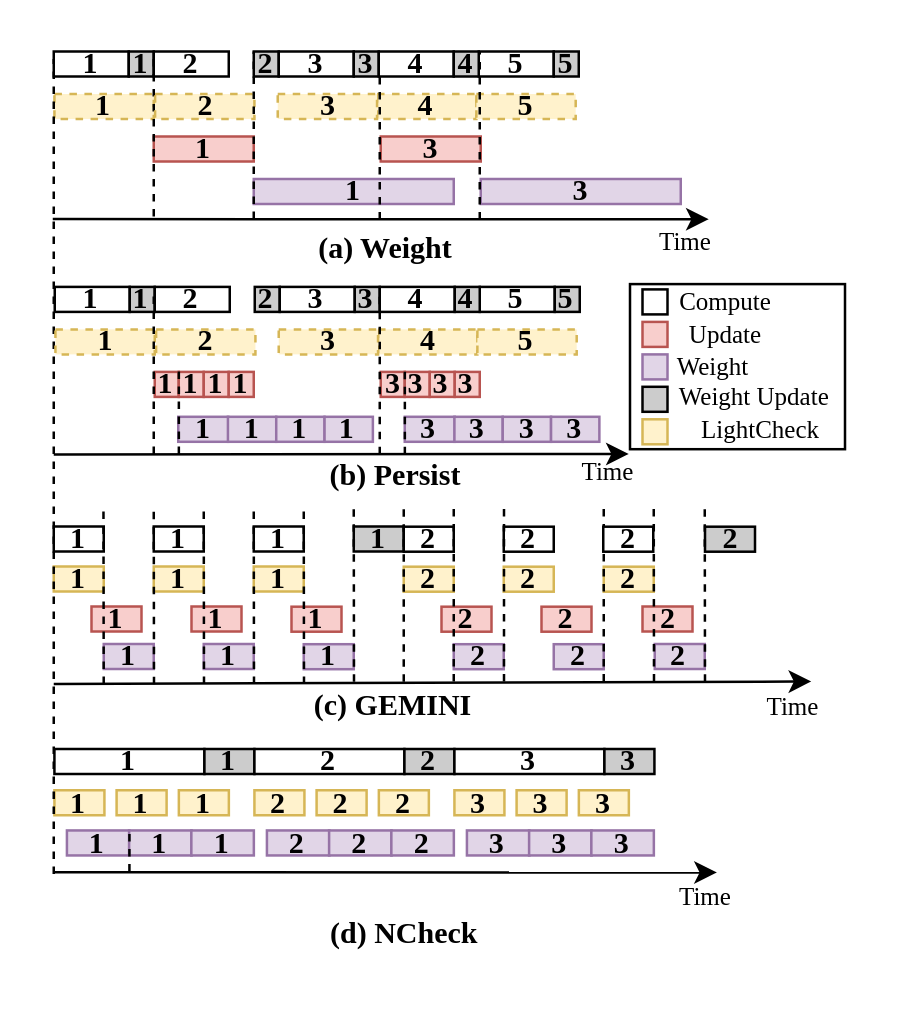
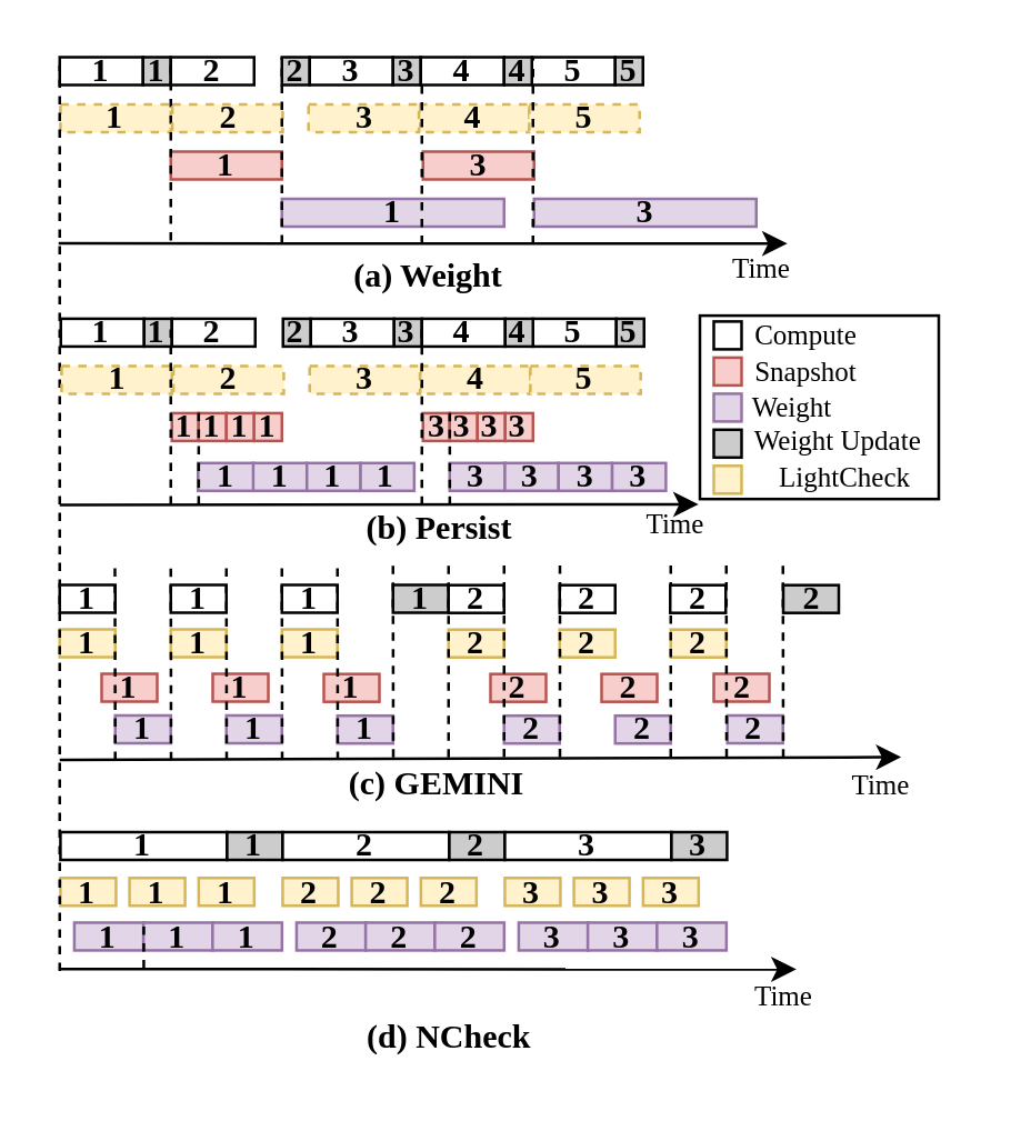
- <mxCell id="16" value="&lt;p style=&quot;line-height: 100%;&quot;&gt;&lt;span style=&quot;font-size: 10px;&quot;&gt;Update&lt;/span&gt;&lt;/p&gt;" style="text;html=1;align=center;verticalAlign=middle;whiteSpace=wrap;rounded=0;fontFamily=Times New Roman;" parent="1" vertex="1"><mxGeometry x="264.5" y="128.16" width="50" height="10" as="geometry" /></mxCell>
+ <mxCell id="16" value="&lt;p style=&quot;line-height: 100%;&quot;&gt;&lt;span style=&quot;font-size: 10px;&quot;&gt;Snapshot&lt;/span&gt;&lt;/p&gt;" style="text;html=1;align=center;verticalAlign=middle;whiteSpace=wrap;rounded=0;fontFamily=Times New Roman;" parent="1" vertex="1"><mxGeometry x="264.5" y="128.16" width="50" height="10" as="geometry" /></mxCell>
